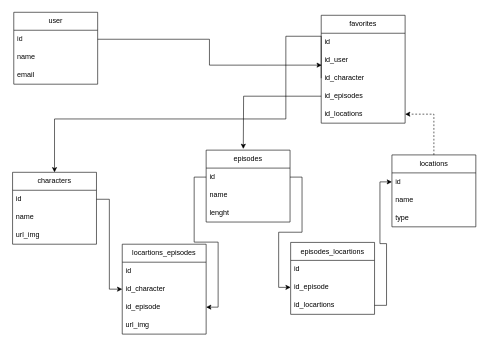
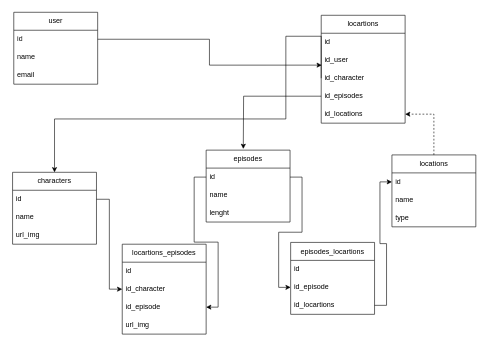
- <mxCell id="6" value="favorites" style="swimlane;fontStyle=0;childLayout=stackLayout;horizontal=1;startSize=30;horizontalStack=0;resizeParent=1;resizeParentMax=0;resizeLast=0;collapsible=1;marginBottom=0;whiteSpace=wrap;html=1;" vertex="1" parent="1"><mxGeometry x="535" y="25" width="140" height="180" as="geometry" /></mxCell>
+ <mxCell id="6" value="locartions" style="swimlane;fontStyle=0;childLayout=stackLayout;horizontal=1;startSize=30;horizontalStack=0;resizeParent=1;resizeParentMax=0;resizeLast=0;collapsible=1;marginBottom=0;whiteSpace=wrap;html=1;" vertex="1" parent="1"><mxGeometry x="535" y="25" width="140" height="180" as="geometry" /></mxCell>
